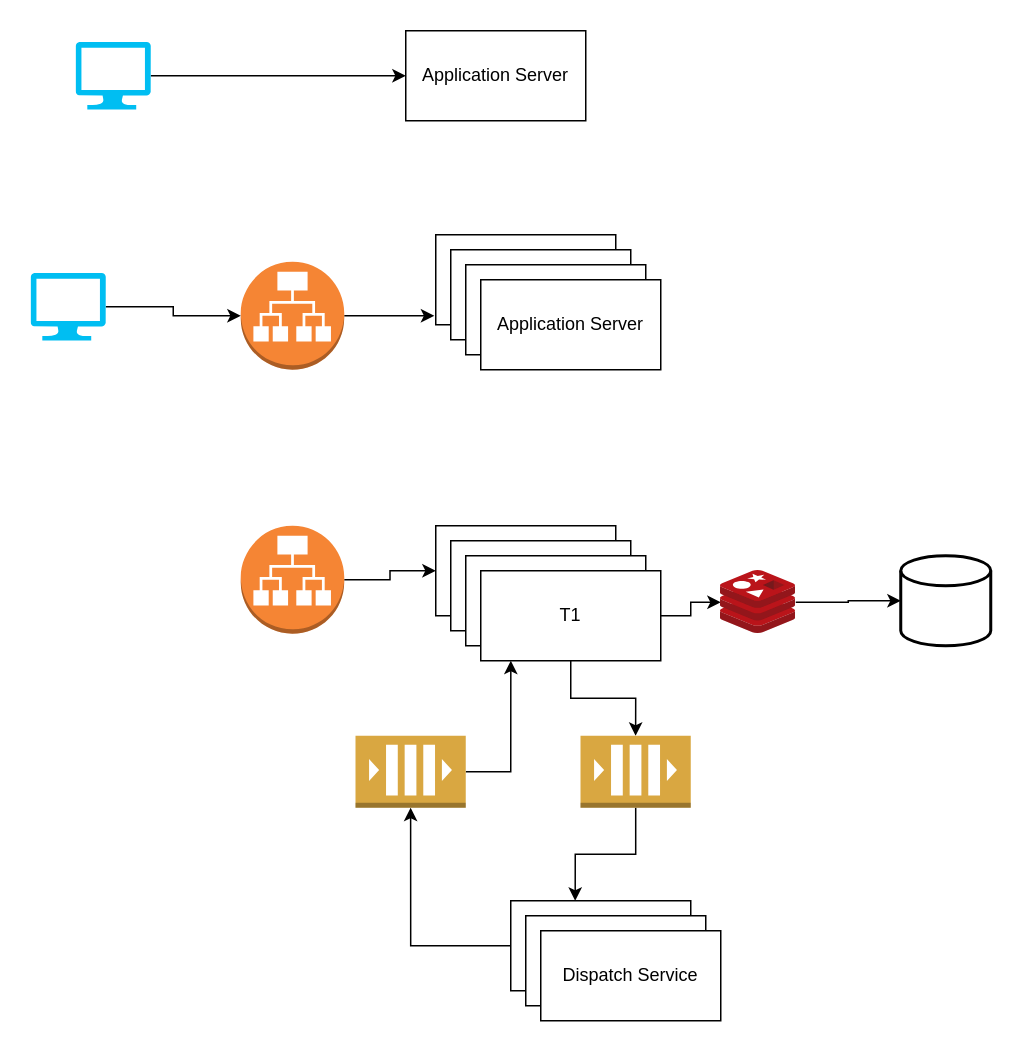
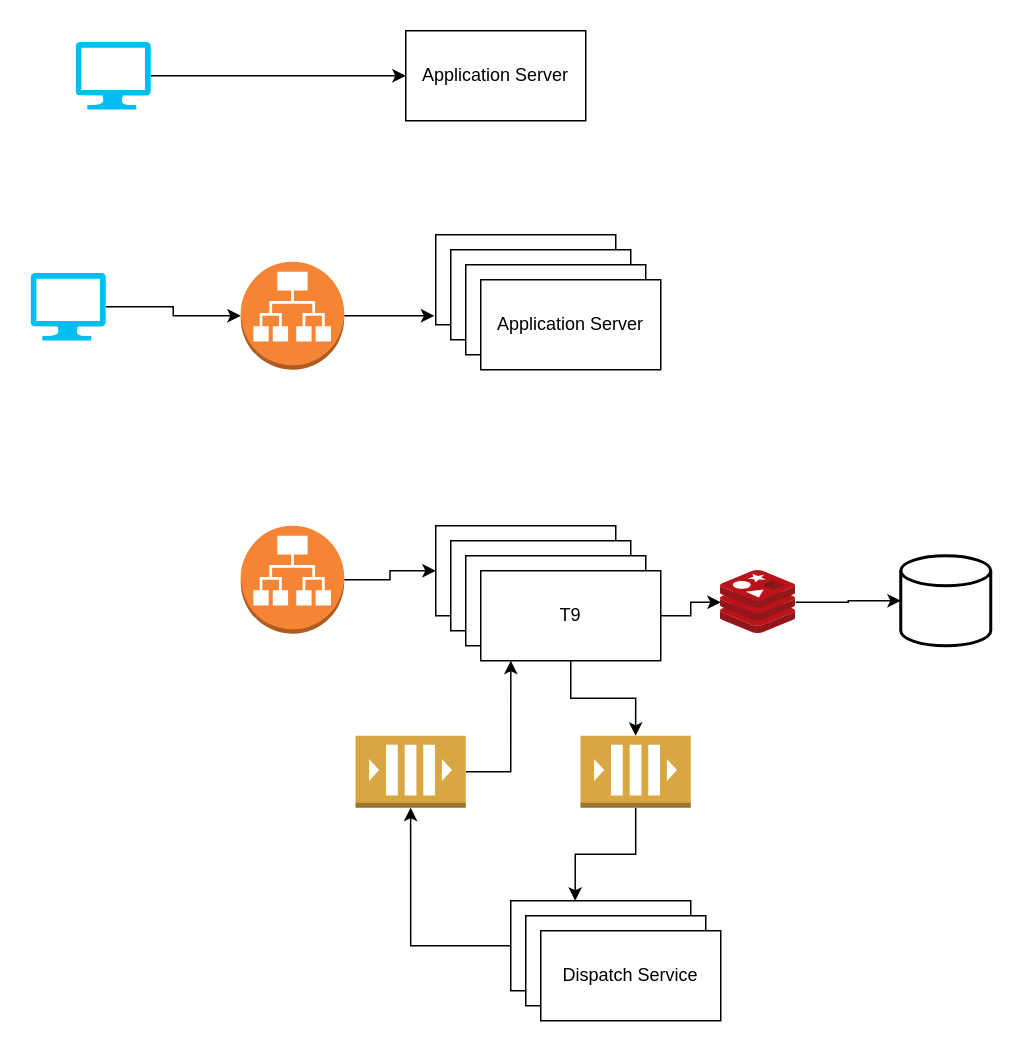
- <mxCell id="18" value="T1" style="rounded=0;whiteSpace=wrap;html=1;" parent="1" vertex="1"><mxGeometry x="320" y="380" width="120" height="60" as="geometry" /></mxCell>
+ <mxCell id="18" value="T9" style="rounded=0;whiteSpace=wrap;html=1;" parent="1" vertex="1"><mxGeometry x="320" y="380" width="120" height="60" as="geometry" /></mxCell>
